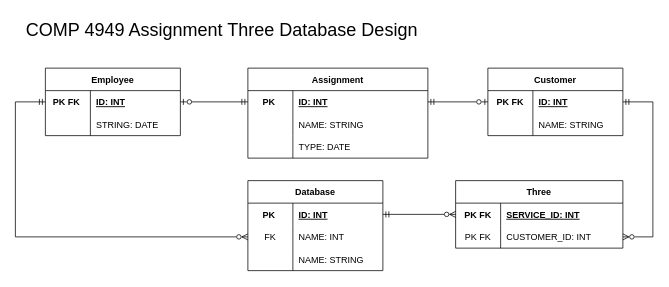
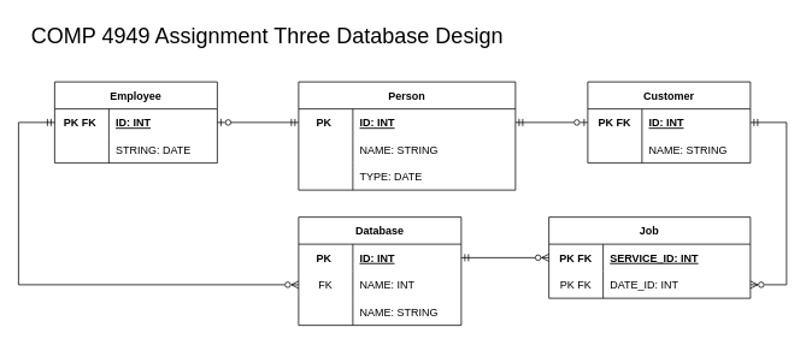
- <mxCell id="2" value="Assignment" style="shape=table;startSize=30;container=1;collapsible=1;childLayout=tableLayout;fixedRows=1;rowLines=0;fontStyle=1;align=center;resizeLast=1;" vertex="1" parent="1"><mxGeometry x="330" y="90" width="240" height="120" as="geometry" /></mxCell>
+ <mxCell id="2" value="Person" style="shape=table;startSize=30;container=1;collapsible=1;childLayout=tableLayout;fixedRows=1;rowLines=0;fontStyle=1;align=center;resizeLast=1;" vertex="1" parent="1"><mxGeometry x="330" y="90" width="240" height="120" as="geometry" /></mxCell>
- <mxCell id="37" value="Three" style="shape=table;startSize=30;container=1;collapsible=1;childLayout=tableLayout;fixedRows=1;rowLines=0;fontStyle=1;align=center;resizeLast=1;" vertex="1" parent="1"><mxGeometry x="607" y="240" width="223" height="90" as="geometry" /></mxCell>
+ <mxCell id="37" value="Job" style="shape=table;startSize=30;container=1;collapsible=1;childLayout=tableLayout;fixedRows=1;rowLines=0;fontStyle=1;align=center;resizeLast=1;" vertex="1" parent="1"><mxGeometry x="607" y="240" width="223" height="90" as="geometry" /></mxCell>
- <mxCell id="43" value="CUSTOMER_ID: INT" style="shape=partialRectangle;connectable=0;fillColor=none;top=0;left=0;bottom=0;right=0;align=left;spacingLeft=6;overflow=hidden;" vertex="1" parent="41"><mxGeometry x="60" width="163" height="30" as="geometry"><mxRectangle width="163" height="30" as="alternateBounds" /></mxGeometry></mxCell>
+ <mxCell id="43" value="DATE_ID: INT" style="shape=partialRectangle;connectable=0;fillColor=none;top=0;left=0;bottom=0;right=0;align=left;spacingLeft=6;overflow=hidden;" vertex="1" parent="41"><mxGeometry x="60" width="163" height="30" as="geometry"><mxRectangle width="163" height="30" as="alternateBounds" /></mxGeometry></mxCell>
